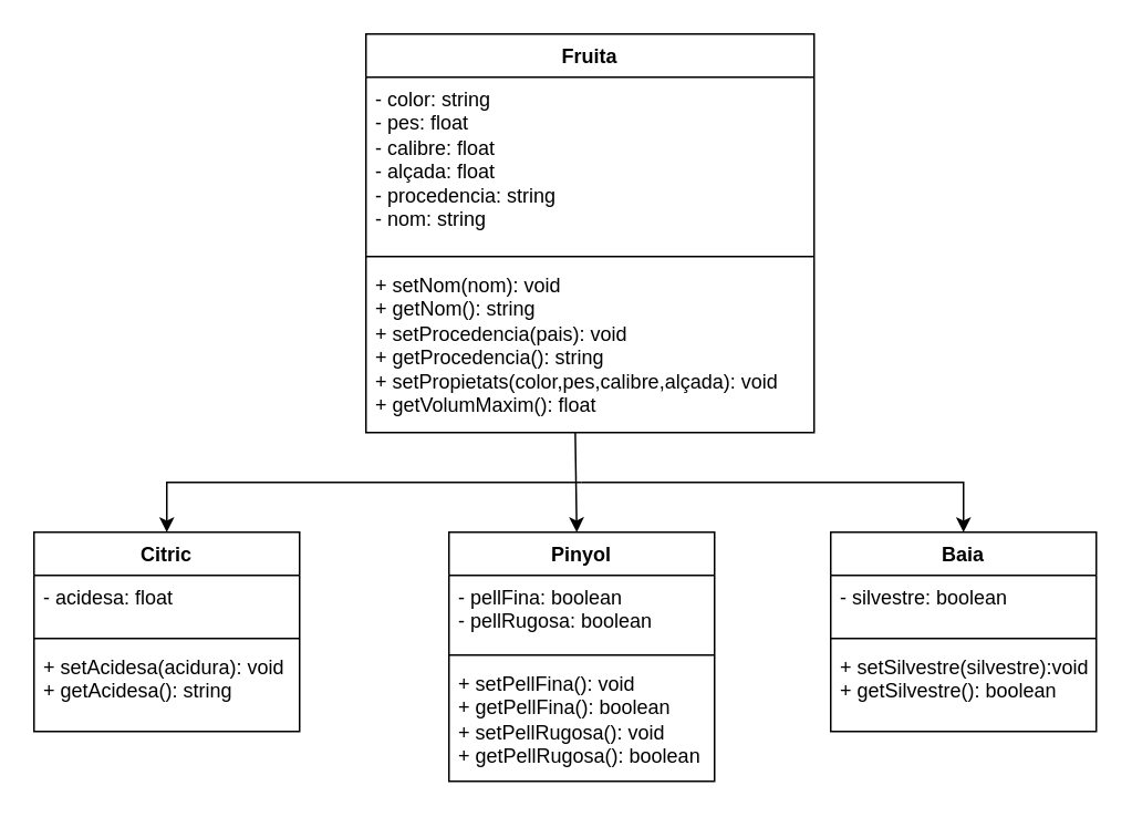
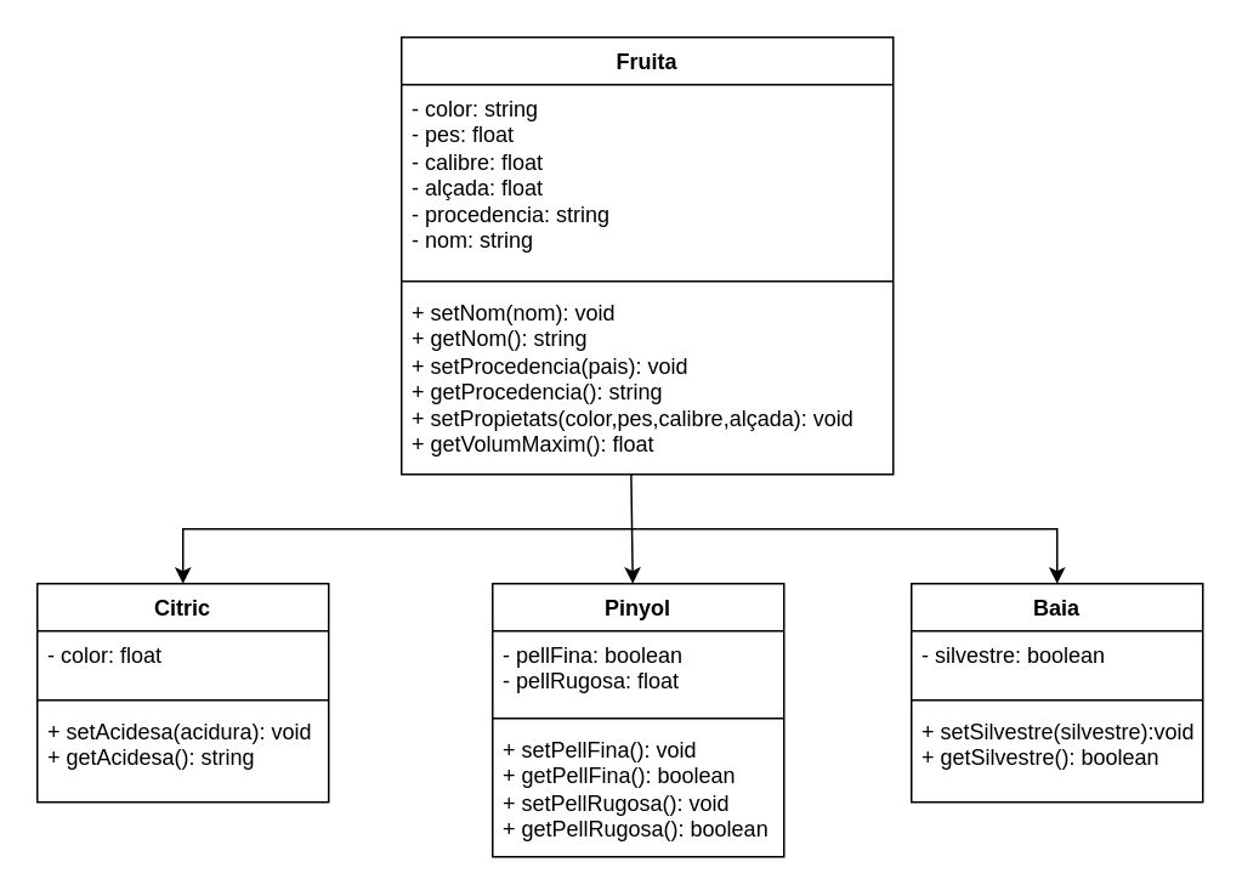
- <mxCell id="7" value="- acidesa: float" style="text;strokeColor=none;fillColor=none;align=left;verticalAlign=top;spacingLeft=4;spacingRight=4;overflow=hidden;rotatable=0;points=[[0,0.5],[1,0.5]];portConstraint=eastwest;whiteSpace=wrap;html=1;" vertex="1" parent="6"><mxGeometry y="26" width="160" height="34" as="geometry" /></mxCell>
+ <mxCell id="7" value="- color: float" style="text;strokeColor=none;fillColor=none;align=left;verticalAlign=top;spacingLeft=4;spacingRight=4;overflow=hidden;rotatable=0;points=[[0,0.5],[1,0.5]];portConstraint=eastwest;whiteSpace=wrap;html=1;" vertex="1" parent="6"><mxGeometry y="26" width="160" height="34" as="geometry" /></mxCell>
- <mxCell id="11" value="- pellFina: boolean&lt;br&gt;- pellRugosa: boolean" style="text;strokeColor=none;fillColor=none;align=left;verticalAlign=top;spacingLeft=4;spacingRight=4;overflow=hidden;rotatable=0;points=[[0,0.5],[1,0.5]];portConstraint=eastwest;whiteSpace=wrap;html=1;" vertex="1" parent="10"><mxGeometry y="26" width="160" height="44" as="geometry" /></mxCell>
+ <mxCell id="11" value="- pellFina: boolean&lt;br&gt;- pellRugosa: float" style="text;strokeColor=none;fillColor=none;align=left;verticalAlign=top;spacingLeft=4;spacingRight=4;overflow=hidden;rotatable=0;points=[[0,0.5],[1,0.5]];portConstraint=eastwest;whiteSpace=wrap;html=1;" vertex="1" parent="10"><mxGeometry y="26" width="160" height="44" as="geometry" /></mxCell>
